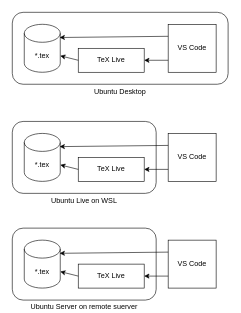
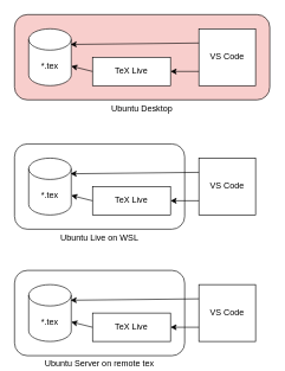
- <mxCell id="2" value="Ubuntu Desktop" style="rounded=1;whiteSpace=wrap;html=1;verticalAlign=bottom;spacingBottom=-21;" vertex="1" parent="1"><mxGeometry x="20" y="20" width="360" height="120" as="geometry" /></mxCell>
+ <mxCell id="2" value="Ubuntu Desktop" style="rounded=1;whiteSpace=wrap;html=1;verticalAlign=bottom;spacingBottom=-21;fillColor=#f8cecc;" vertex="1" parent="1"><mxGeometry x="20" y="20" width="360" height="120" as="geometry" /></mxCell>
- <mxCell id="16" value="Ubuntu Server on remote suerver" style="rounded=1;whiteSpace=wrap;html=1;verticalAlign=bottom;spacingBottom=-21;" vertex="1" parent="1"><mxGeometry x="20" y="380" width="240" height="120" as="geometry" /></mxCell>
+ <mxCell id="16" value="Ubuntu Server on remote tex" style="rounded=1;whiteSpace=wrap;html=1;verticalAlign=bottom;spacingBottom=-21;" vertex="1" parent="1"><mxGeometry x="20" y="380" width="240" height="120" as="geometry" /></mxCell>
